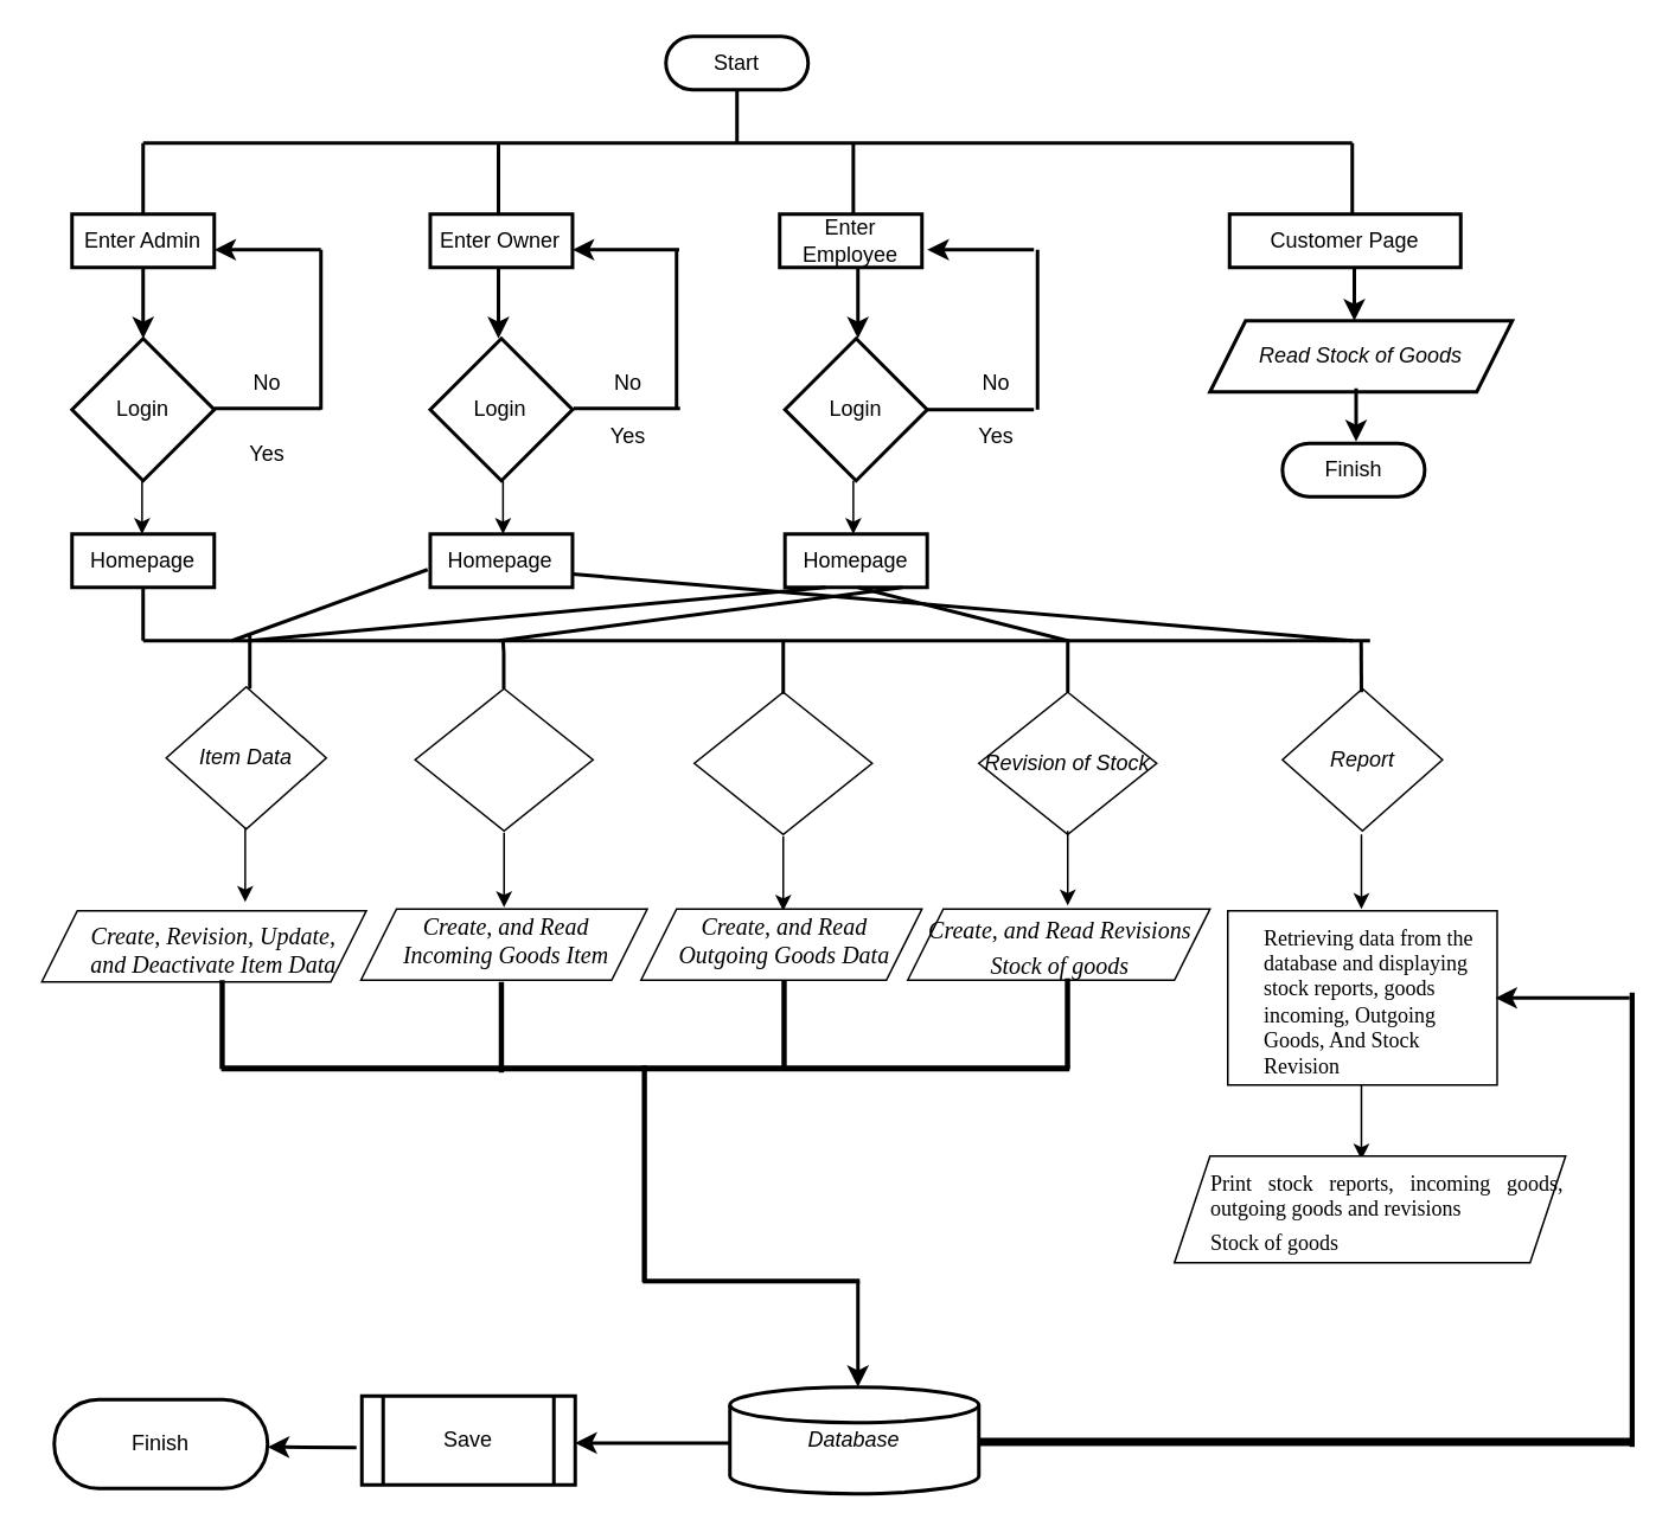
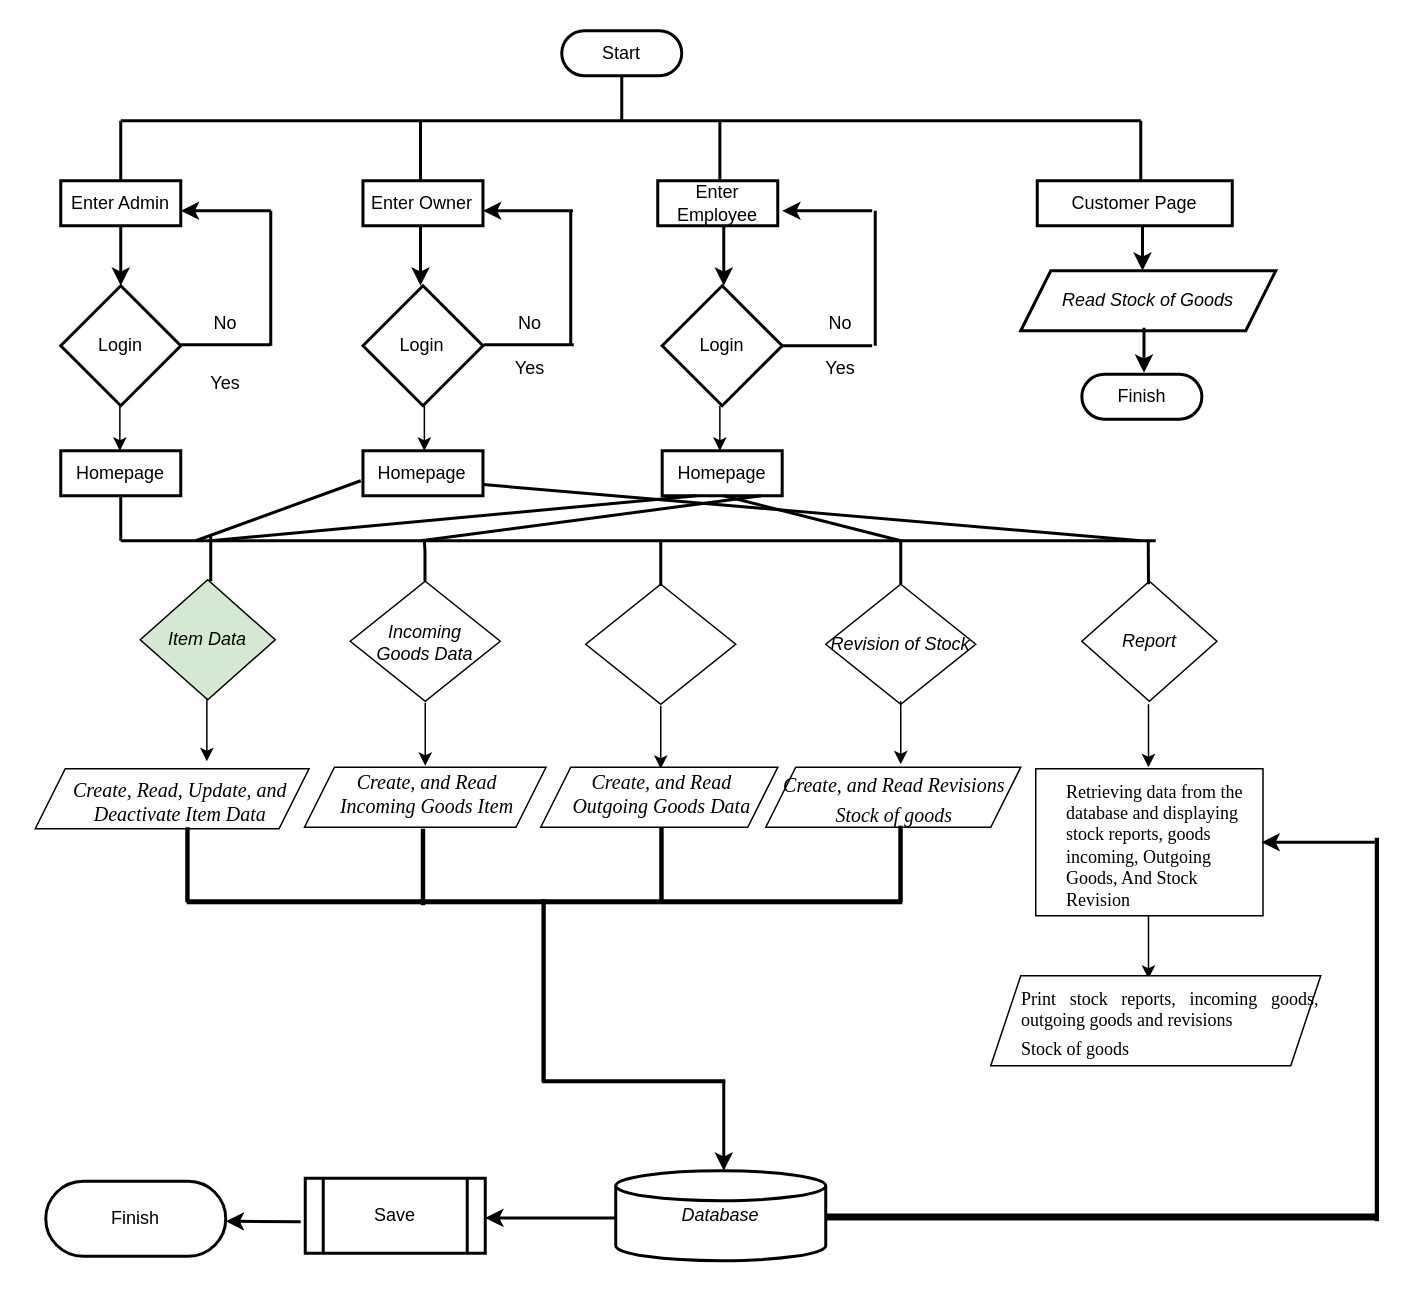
- <mxCell id="15" value="&lt;i&gt;Item Data&lt;/i&gt;" style="rhombus;whiteSpace=wrap;html=1;" parent="1" vertex="1"><mxGeometry x="93" y="386" width="90" height="80" as="geometry" /></mxCell>
+ <mxCell id="15" value="&lt;i&gt;Item Data&lt;/i&gt;" style="rhombus;whiteSpace=wrap;html=1;fillColor=#d5e8d4;" parent="1" vertex="1"><mxGeometry x="93" y="386" width="90" height="80" as="geometry" /></mxCell>
+ <mxCell id="26" value="&lt;i&gt;Incoming Goods Data&lt;/i&gt;" style="text;html=1;align=center;verticalAlign=middle;whiteSpace=wrap;rounded=0;" parent="1" vertex="1"><mxGeometry x="243" y="413" width="80" height="30" as="geometry" /></mxCell>
- <mxCell id="29" value="&lt;p style=&quot;margin-top:3.55pt;margin-right:0cm;margin-bottom:&lt;br/&gt;0cm;margin-left:14.8pt;margin-bottom:.0001pt&quot; class=&quot;MsoNormal&quot;&gt;&lt;font face=&quot;Times New Roman, serif&quot;&gt;&lt;span style=&quot;font-size: 13.333px;&quot;&gt;&lt;i&gt;Create, Revision, Update, and Deactivate Item Data&lt;/i&gt;&lt;/span&gt;&lt;/font&gt;&lt;/p&gt;" style="text;html=1;align=center;verticalAlign=middle;whiteSpace=wrap;rounded=0;" parent="1" vertex="1"><mxGeometry x="20" y="507" width="180" height="50" as="geometry" /></mxCell>
+ <mxCell id="29" value="&lt;p style=&quot;margin-top:3.55pt;margin-right:0cm;margin-bottom:&lt;br/&gt;0cm;margin-left:14.8pt;margin-bottom:.0001pt&quot; class=&quot;MsoNormal&quot;&gt;&lt;font face=&quot;Times New Roman, serif&quot;&gt;&lt;span style=&quot;font-size: 13.333px;&quot;&gt;&lt;i&gt;Create, Read, Update, and Deactivate Item Data&lt;/i&gt;&lt;/span&gt;&lt;/font&gt;&lt;/p&gt;" style="text;html=1;align=center;verticalAlign=middle;whiteSpace=wrap;rounded=0;" parent="1" vertex="1"><mxGeometry x="20" y="507" width="180" height="50" as="geometry" /></mxCell>
